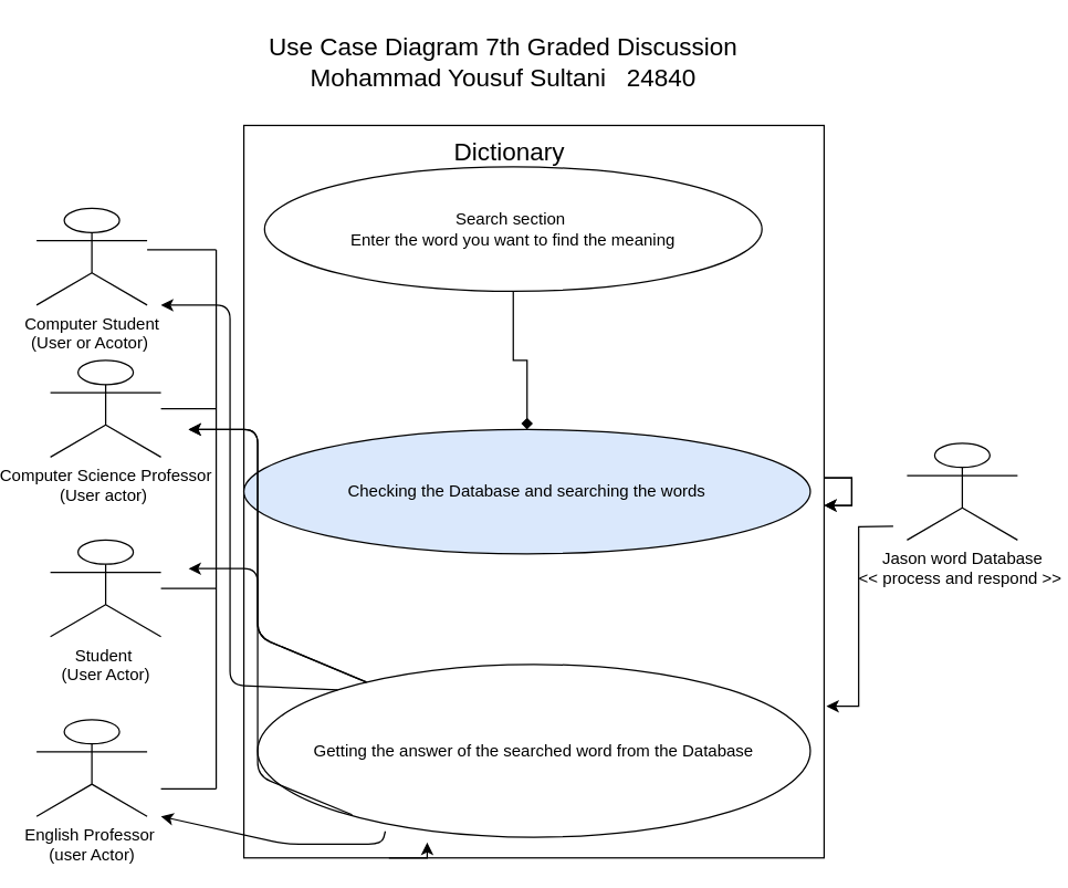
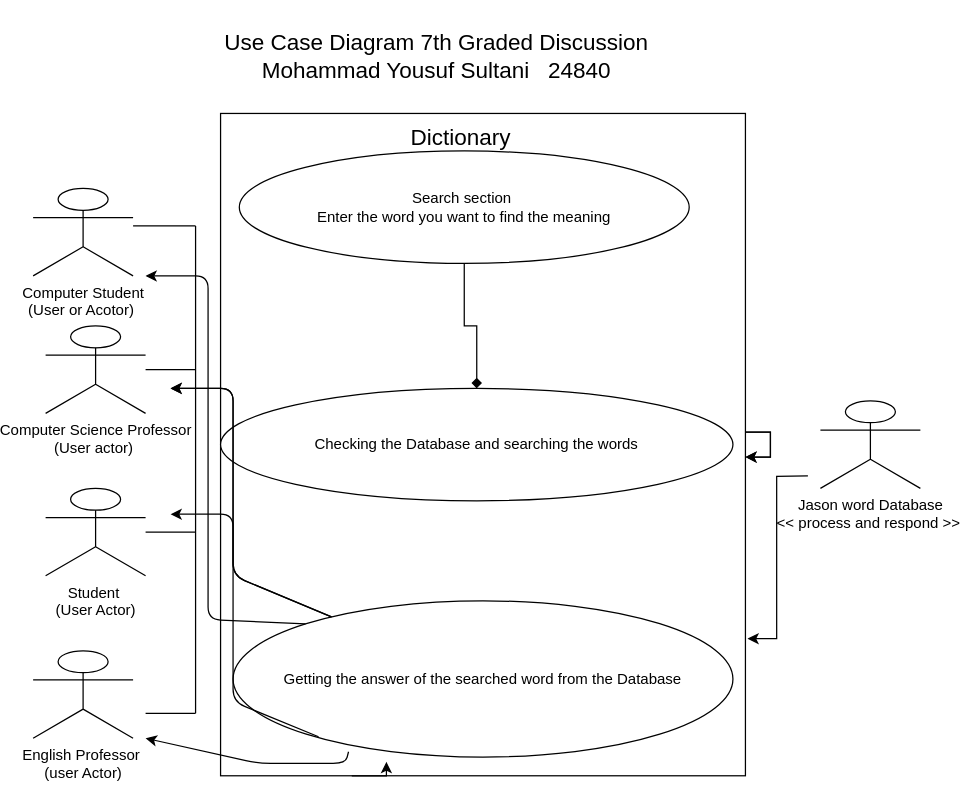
- <mxCell id="15" value="Use Case Diagram 7th Graded Discussion&amp;nbsp;&lt;br&gt;Mohammad Yousuf Sultani&amp;nbsp; &amp;nbsp;24840&amp;nbsp;" style="text;html=1;align=center;verticalAlign=middle;resizable=0;points=[];autosize=1;fontSize=18;" vertex="1" parent="1"><mxGeometry x="180" y="20" width="360" height="50" as="geometry" /></mxCell>
+ <mxCell id="15" value="Use Case Diagram 7th Graded Discussion&amp;nbsp;&lt;br&gt;Mohammad Yousuf Sultani&amp;nbsp; &amp;nbsp;24840&amp;nbsp;" style="text;html=1;align=center;verticalAlign=middle;resizable=0;points=[];autosize=1;fontSize=18;" vertex="1" parent="1"><mxGeometry x="165" width="360" height="50" as="geometry" y="20" /></mxCell>
- <mxCell id="6" value="Checking the Database and searching the words" style="ellipse;whiteSpace=wrap;html=1;fillColor=#dae8fc;" parent="1" vertex="1"><mxGeometry x="170" y="310" width="410" height="90" as="geometry" /></mxCell>
+ <mxCell id="6" value="Checking the Database and searching the words" style="ellipse;whiteSpace=wrap;html=1;" parent="1" vertex="1"><mxGeometry x="170" y="310" width="410" height="90" as="geometry" /></mxCell>
